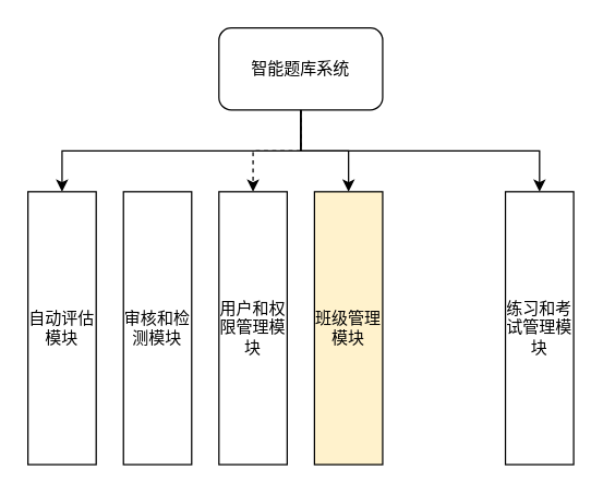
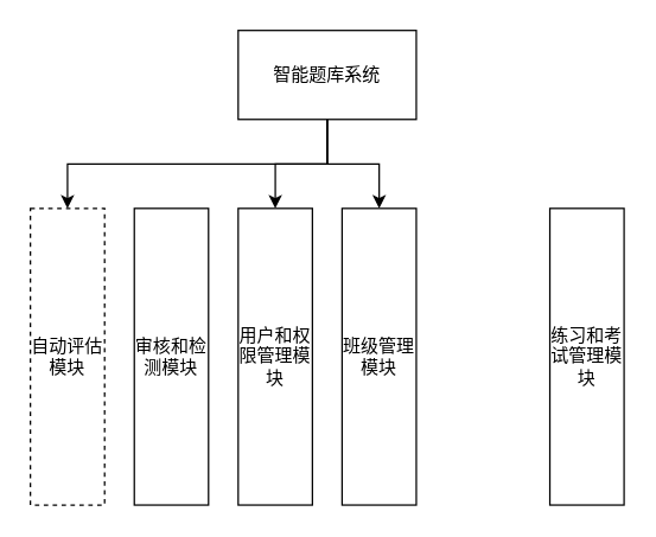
- <mxCell id="6" value="智能题库系统" style="whiteSpace=wrap;html=1;rounded=1;" vertex="1" parent="1"><mxGeometry x="160" y="20" width="120" height="60" as="geometry" /></mxCell>
+ <mxCell id="6" value="智能题库系统" style="rounded=0;whiteSpace=wrap;html=1;" vertex="1" parent="1"><mxGeometry x="160" y="20" width="120" height="60" as="geometry" /></mxCell>
- <mxCell id="5" style="edgeStyle=orthogonalEdgeStyle;rounded=0;orthogonalLoop=1;jettySize=auto;html=1;exitX=0.5;exitY=1;exitDx=0;exitDy=0;entryX=0.5;entryY=0;entryDx=0;entryDy=0;" edge="1" parent="1" source="6" target="11"><mxGeometry relative="1" as="geometry" /></mxCell>
- <mxCell id="3" style="edgeStyle=orthogonalEdgeStyle;rounded=0;orthogonalLoop=1;jettySize=auto;html=1;exitX=0.5;exitY=1;exitDx=0;exitDy=0;dashed=1;" edge="1" parent="1" source="6" target="9"><mxGeometry relative="1" as="geometry" /></mxCell>
+ <mxCell id="3" style="edgeStyle=orthogonalEdgeStyle;rounded=0;orthogonalLoop=1;jettySize=auto;html=1;exitX=0.5;exitY=1;exitDx=0;exitDy=0;" edge="1" parent="1" source="6" target="9"><mxGeometry relative="1" as="geometry" /></mxCell>
- <mxCell id="7" value="自动评估模块" style="rounded=0;whiteSpace=wrap;html=1;" vertex="1" parent="1"><mxGeometry x="20" y="140" width="50" height="200" as="geometry" /></mxCell>
+ <mxCell id="7" value="自动评估模块" style="rounded=0;whiteSpace=wrap;html=1;dashed=1;" vertex="1" parent="1"><mxGeometry x="20" y="140" width="50" height="200" as="geometry" /></mxCell>
- <mxCell id="10" value="班级管理模块" style="rounded=0;whiteSpace=wrap;html=1;fillColor=#fff2cc;" vertex="1" parent="1"><mxGeometry x="230" y="140" width="50" height="200" as="geometry" /></mxCell>
+ <mxCell id="10" value="班级管理模块" style="rounded=0;whiteSpace=wrap;html=1;" vertex="1" parent="1"><mxGeometry x="230" y="140" width="50" height="200" as="geometry" /></mxCell>
